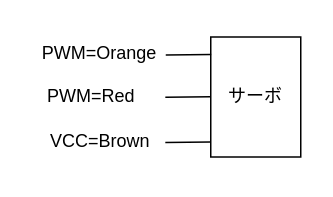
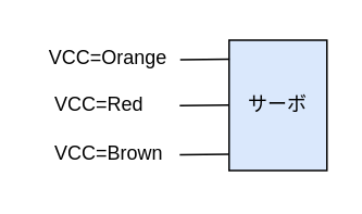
- <mxCell id="6" value="PWM=Orange" style="text;html=1;strokeColor=none;fillColor=none;align=center;verticalAlign=middle;whiteSpace=wrap;rounded=0;" vertex="1" parent="1"><mxGeometry x="36" y="20" width="60" height="30" as="geometry" /></mxCell>
+ <mxCell id="6" value="VCC=Orange" style="text;html=1;strokeColor=none;fillColor=none;align=center;verticalAlign=middle;whiteSpace=wrap;rounded=0;" vertex="1" parent="1"><mxGeometry x="36" y="20" width="60" height="30" as="geometry" /></mxCell>
- <mxCell id="7" value="PWM=Red" style="text;html=1;align=center;verticalAlign=middle;resizable=0;points=[];autosize=1;strokeColor=none;fillColor=none;" vertex="1" parent="1"><mxGeometry x="20" y="49" width="80" height="30" as="geometry" /></mxCell>
+ <mxCell id="7" value="VCC=Red" style="text;html=1;align=center;verticalAlign=middle;resizable=0;points=[];autosize=1;strokeColor=none;fillColor=none;" vertex="1" parent="1"><mxGeometry x="20" y="49" width="80" height="30" as="geometry" /></mxCell>
- <mxCell id="2" value="サーボ" style="rounded=0;whiteSpace=wrap;html=1;" vertex="1" parent="1"><mxGeometry x="140" y="24" width="60" height="80" as="geometry" /></mxCell>
+ <mxCell id="2" value="サーボ" style="rounded=0;whiteSpace=wrap;html=1;fillColor=#dae8fc;" vertex="1" parent="1"><mxGeometry x="140" y="24" width="60" height="80" as="geometry" /></mxCell>
